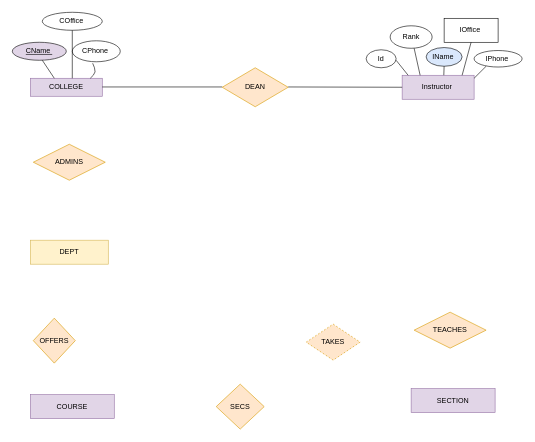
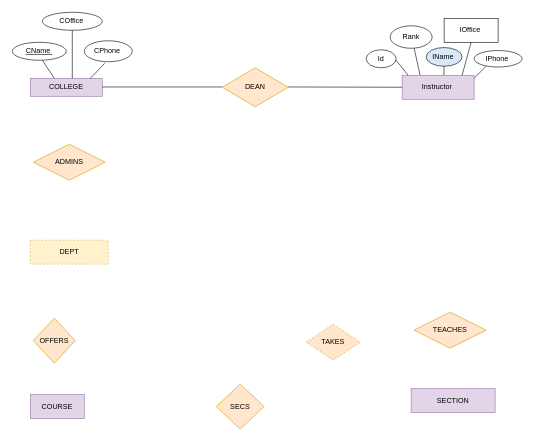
- <mxCell id="4" value="CName&amp;nbsp;" style="ellipse;whiteSpace=wrap;html=1;fontStyle=4;fillColor=#e1d5e7;" vertex="1" parent="1"><mxGeometry x="20" y="70" width="90" height="30" as="geometry" /></mxCell>
+ <mxCell id="4" value="CName&amp;nbsp;" style="ellipse;whiteSpace=wrap;html=1;fontStyle=4" vertex="1" parent="1"><mxGeometry x="20" y="70" width="90" height="30" as="geometry" /></mxCell>
- <mxCell id="3" value="CPhone&amp;nbsp;" style="ellipse;whiteSpace=wrap;html=1;" vertex="1" parent="1"><mxGeometry x="120" y="67.5" width="80" height="35" as="geometry" /></mxCell>
+ <mxCell id="3" value="CPhone&amp;nbsp;" style="ellipse;whiteSpace=wrap;html=1;" vertex="1" parent="1"><mxGeometry x="140" y="67.5" width="80" height="35" as="geometry" /></mxCell>
- <mxCell id="27" value="DEPT" style="rounded=0;whiteSpace=wrap;html=1;fillColor=#fff2cc;strokeColor=#d6b656;" vertex="1" parent="1"><mxGeometry x="50" y="400" width="130" height="40" as="geometry" /></mxCell>
+ <mxCell id="27" value="DEPT" style="rounded=0;whiteSpace=wrap;html=1;fillColor=#fff2cc;strokeColor=#d6b656;dashed=1;" vertex="1" parent="1"><mxGeometry x="50" y="400" width="130" height="40" as="geometry" /></mxCell>
- <mxCell id="29" value="COURSE" style="rounded=0;whiteSpace=wrap;html=1;fillColor=#e1d5e7;strokeColor=#9673a6;" vertex="1" parent="1"><mxGeometry x="50" y="657.5" width="140" height="40" as="geometry" /></mxCell>
+ <mxCell id="29" value="COURSE" style="rounded=0;whiteSpace=wrap;html=1;fillColor=#e1d5e7;strokeColor=#9673a6;" vertex="1" parent="1"><mxGeometry x="50" y="657.5" width="90" height="40" as="geometry" /></mxCell>
